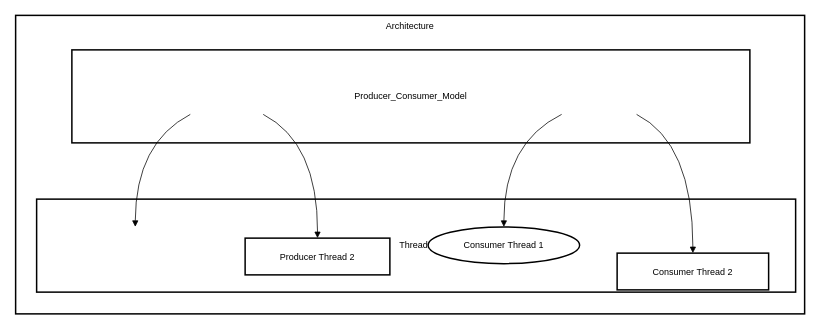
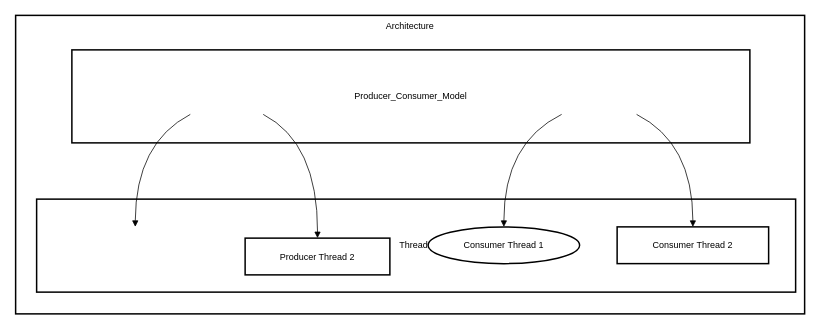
- <mxCell id="9" value="Consumer Thread 2" style="whiteSpace=wrap;strokeWidth=2;" vertex="1" parent="2"><mxGeometry x="802" y="317" width="202" height="49" as="geometry" /></mxCell>
+ <mxCell id="9" value="Consumer Thread 2" style="whiteSpace=wrap;strokeWidth=2;" vertex="1" parent="2"><mxGeometry x="802" y="282" width="202" height="49" as="geometry" /></mxCell>
